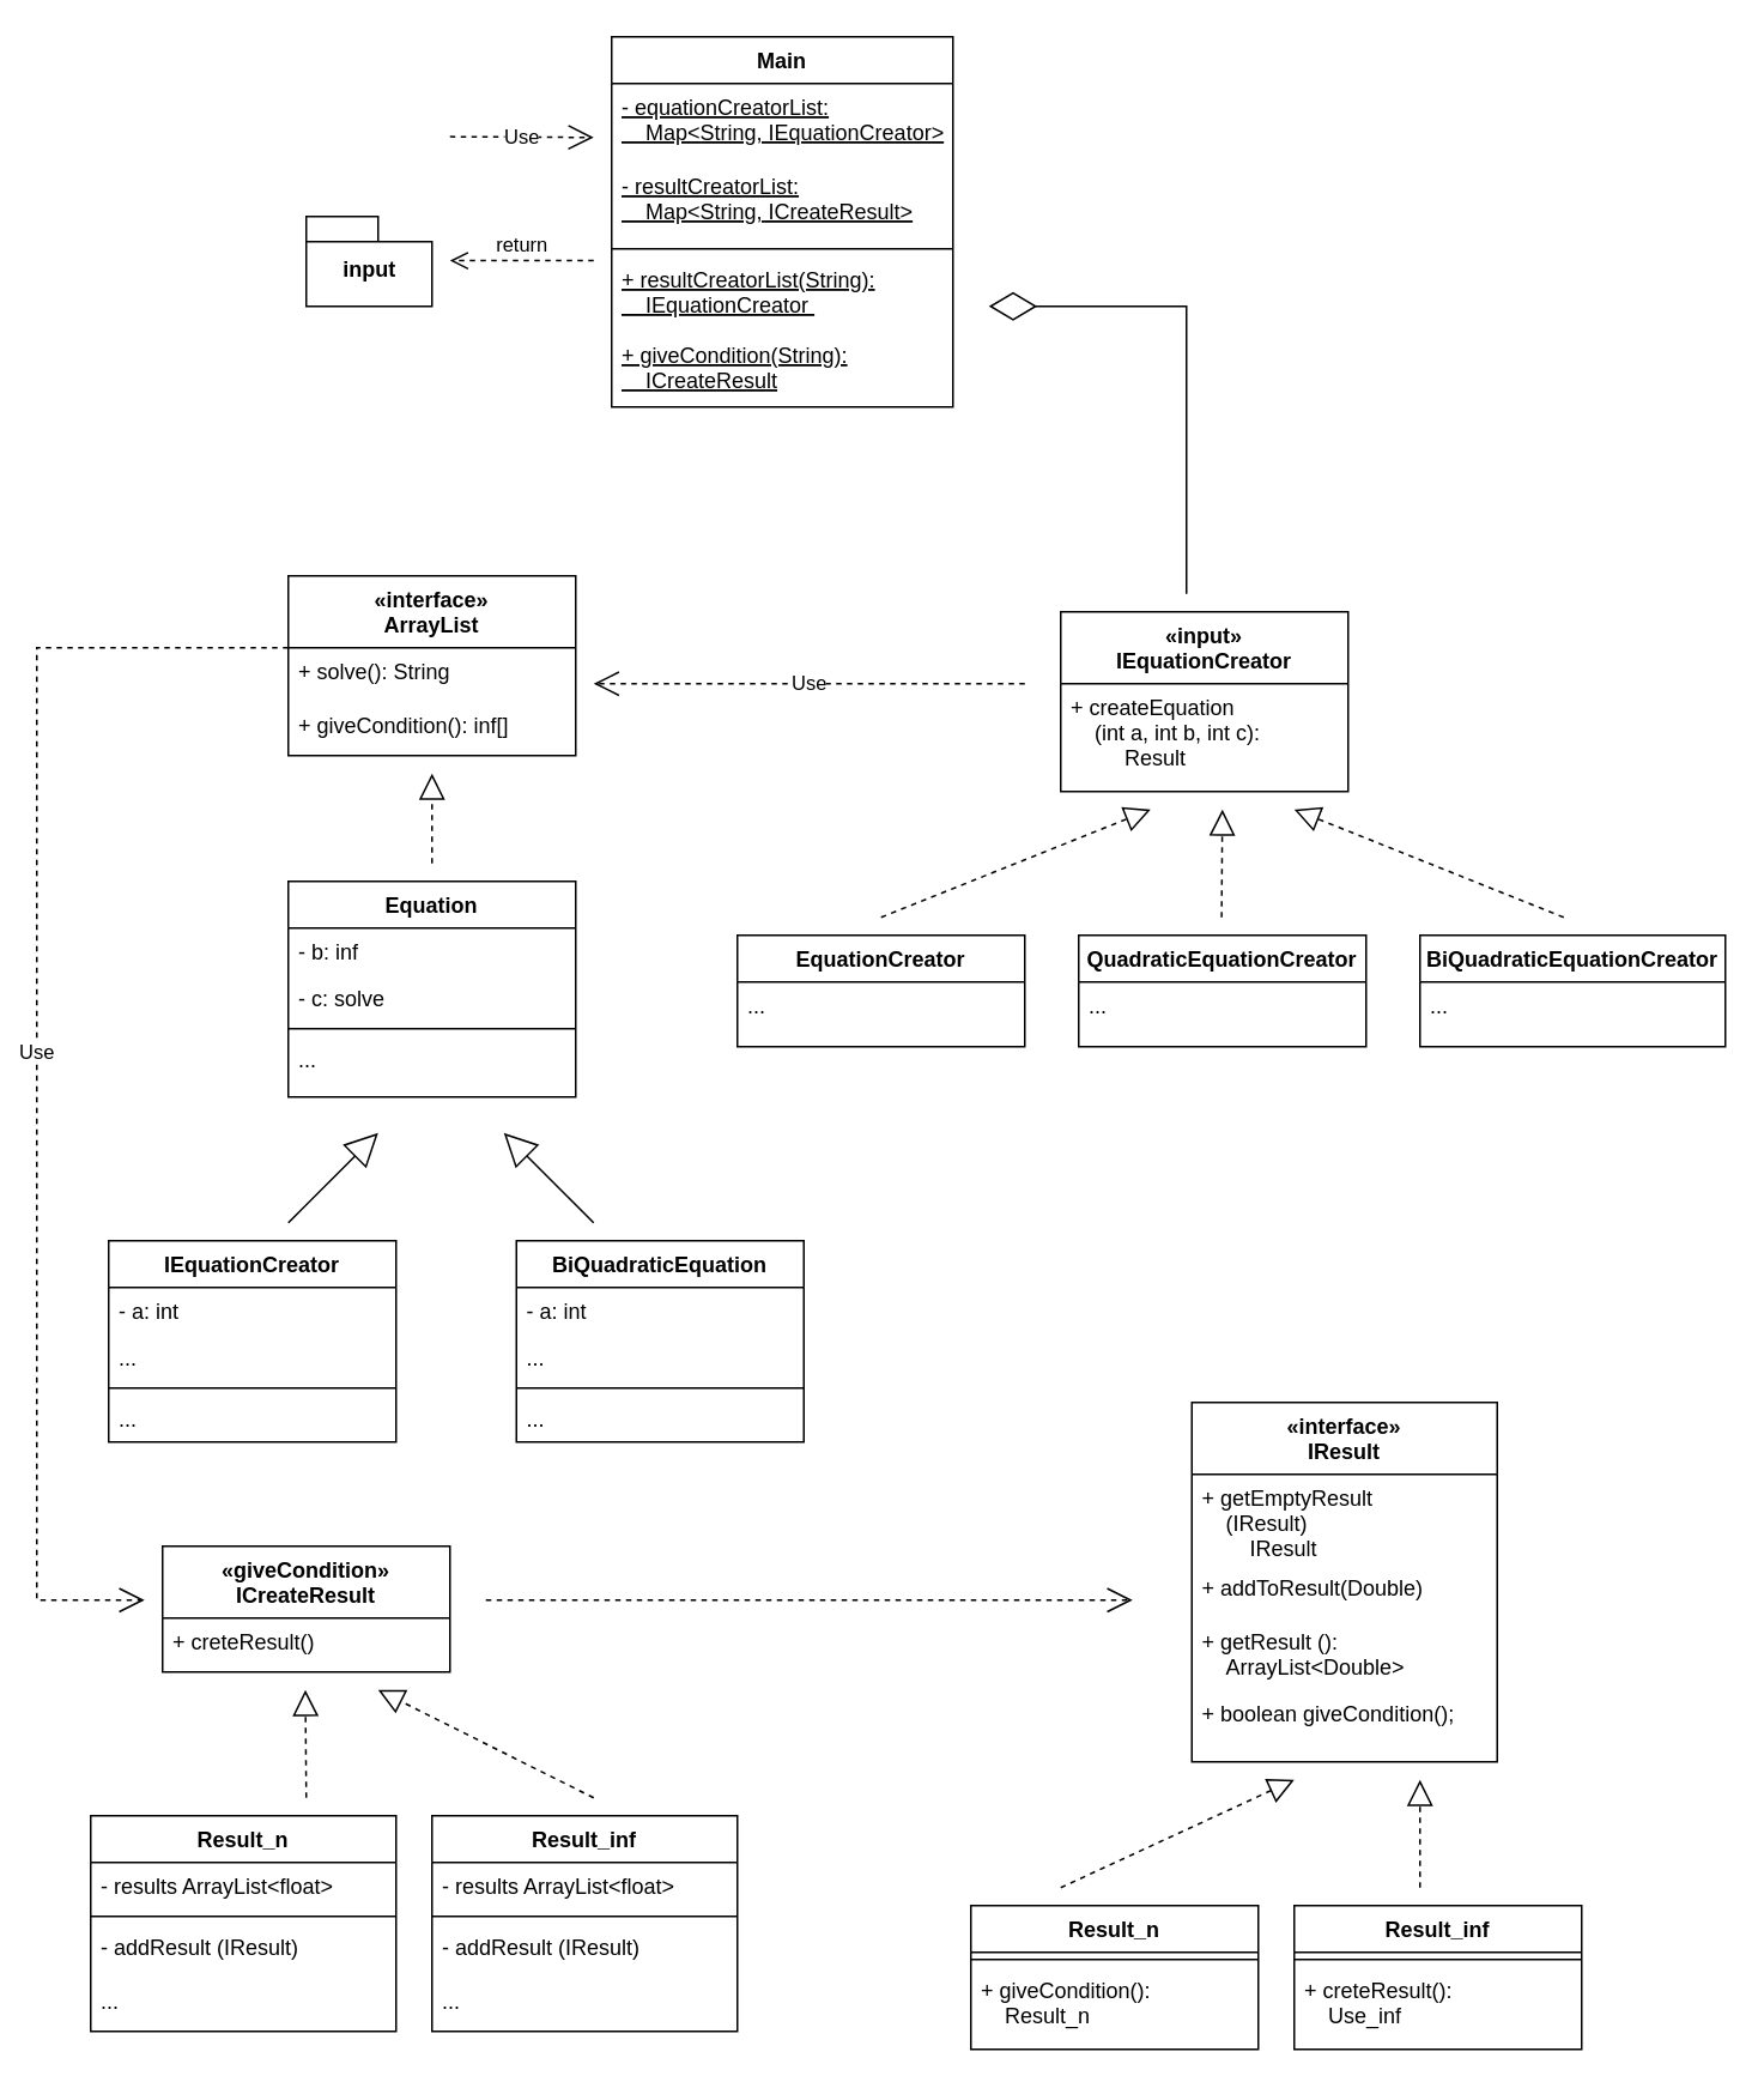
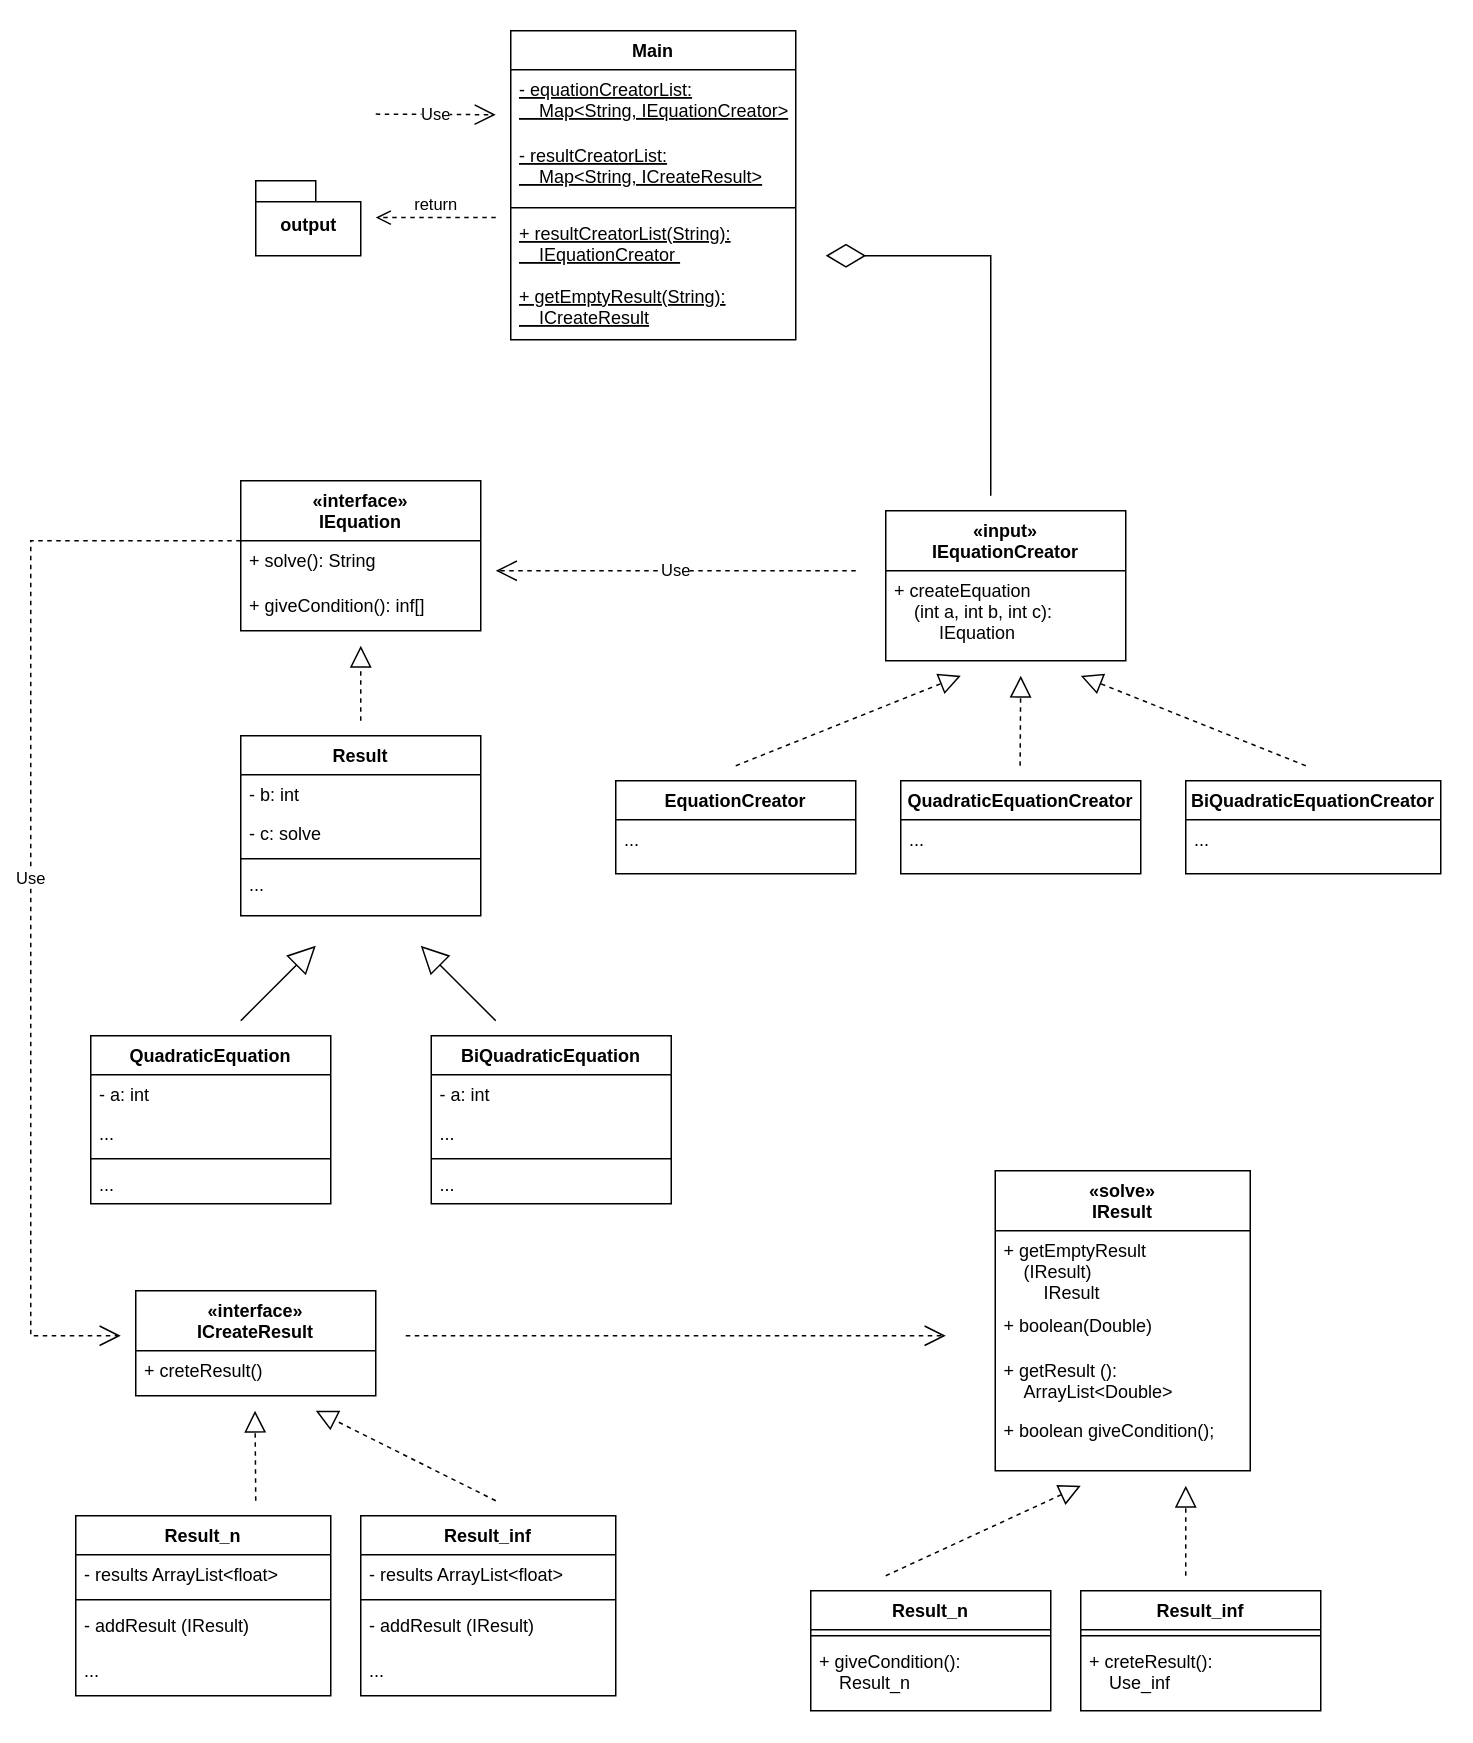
- <mxCell id="70" value="input" style="shape=folder;fontStyle=1;spacingTop=10;tabWidth=40;tabHeight=14;tabPosition=left;html=1;" vertex="1" parent="1"><mxGeometry x="170" y="120" width="70" height="50" as="geometry" /></mxCell>
+ <mxCell id="70" value="output" style="shape=folder;fontStyle=1;spacingTop=10;tabWidth=40;tabHeight=14;tabPosition=left;html=1;" vertex="1" parent="1"><mxGeometry x="170" y="120" width="70" height="50" as="geometry" /></mxCell>
- <mxCell id="8" value="+ giveCondition(String):&#10;    ICreateResult" style="text;align=left;verticalAlign=top;spacingLeft=4;spacingRight=4;overflow=hidden;rotatable=0;points=[[0,0.5],[1,0.5]];portConstraint=eastwest;fontStyle=4" vertex="1" parent="2"><mxGeometry y="164" width="190" height="42" as="geometry" /></mxCell>
+ <mxCell id="8" value="+ getEmptyResult(String):&#10;    ICreateResult" style="text;align=left;verticalAlign=top;spacingLeft=4;spacingRight=4;overflow=hidden;rotatable=0;points=[[0,0.5],[1,0.5]];portConstraint=eastwest;fontStyle=4" vertex="1" parent="2"><mxGeometry y="164" width="190" height="42" as="geometry" /></mxCell>
- <mxCell id="54" value="«interface»&#10;ArrayList" style="swimlane;fontStyle=1;align=center;verticalAlign=top;childLayout=stackLayout;horizontal=1;startSize=40;horizontalStack=0;resizeParent=1;resizeLast=0;collapsible=1;marginBottom=0;rounded=0;shadow=0;strokeWidth=1;" parent="1" vertex="1"><mxGeometry x="160" y="320" width="160" height="100" as="geometry"><mxRectangle x="230" y="140" width="160" height="26" as="alternateBounds" /></mxGeometry></mxCell>
+ <mxCell id="54" value="«interface»&#10;IEquation" style="swimlane;fontStyle=1;align=center;verticalAlign=top;childLayout=stackLayout;horizontal=1;startSize=40;horizontalStack=0;resizeParent=1;resizeLast=0;collapsible=1;marginBottom=0;rounded=0;shadow=0;strokeWidth=1;" parent="1" vertex="1"><mxGeometry x="160" y="320" width="160" height="100" as="geometry"><mxRectangle x="230" y="140" width="160" height="26" as="alternateBounds" /></mxGeometry></mxCell>
- <mxCell id="59" value="+ createEquation&#10;    (int a, int b, int c):&#10;         Result" style="text;align=left;verticalAlign=top;spacingLeft=4;spacingRight=4;overflow=hidden;rotatable=0;points=[[0,0.5],[1,0.5]];portConstraint=eastwest;" vertex="1" parent="58"><mxGeometry y="40" width="160" height="60" as="geometry" /></mxCell>
+ <mxCell id="59" value="+ createEquation&#10;    (int a, int b, int c):&#10;         IEquation" style="text;align=left;verticalAlign=top;spacingLeft=4;spacingRight=4;overflow=hidden;rotatable=0;points=[[0,0.5],[1,0.5]];portConstraint=eastwest;" vertex="1" parent="58"><mxGeometry y="40" width="160" height="60" as="geometry" /></mxCell>
- <mxCell id="37" value="Equation" style="swimlane;fontStyle=1;align=center;verticalAlign=top;childLayout=stackLayout;horizontal=1;startSize=26;horizontalStack=0;resizeParent=1;resizeLast=0;collapsible=1;marginBottom=0;rounded=0;shadow=0;strokeWidth=1;" parent="1" vertex="1"><mxGeometry x="160" y="490" width="160" height="120" as="geometry"><mxRectangle x="230" y="140" width="160" height="26" as="alternateBounds" /></mxGeometry></mxCell>
+ <mxCell id="37" value="Result" style="swimlane;fontStyle=1;align=center;verticalAlign=top;childLayout=stackLayout;horizontal=1;startSize=26;horizontalStack=0;resizeParent=1;resizeLast=0;collapsible=1;marginBottom=0;rounded=0;shadow=0;strokeWidth=1;" parent="1" vertex="1"><mxGeometry x="160" y="490" width="160" height="120" as="geometry"><mxRectangle x="230" y="140" width="160" height="26" as="alternateBounds" /></mxGeometry></mxCell>
- <mxCell id="38" value="- b: inf" style="text;align=left;verticalAlign=top;spacingLeft=4;spacingRight=4;overflow=hidden;rotatable=0;points=[[0,0.5],[1,0.5]];portConstraint=eastwest;" parent="37" vertex="1"><mxGeometry y="26" width="160" height="26" as="geometry" /></mxCell>
+ <mxCell id="38" value="- b: int" style="text;align=left;verticalAlign=top;spacingLeft=4;spacingRight=4;overflow=hidden;rotatable=0;points=[[0,0.5],[1,0.5]];portConstraint=eastwest;" parent="37" vertex="1"><mxGeometry y="26" width="160" height="26" as="geometry" /></mxCell>
- <mxCell id="42" value="IEquationCreator " style="swimlane;fontStyle=1;align=center;verticalAlign=top;childLayout=stackLayout;horizontal=1;startSize=26;horizontalStack=0;resizeParent=1;resizeLast=0;collapsible=1;marginBottom=0;rounded=0;shadow=0;strokeWidth=1;" parent="1" vertex="1"><mxGeometry x="60" y="690" width="160" height="112" as="geometry"><mxRectangle x="230" y="140" width="160" height="26" as="alternateBounds" /></mxGeometry></mxCell>
+ <mxCell id="42" value="QuadraticEquation " style="swimlane;fontStyle=1;align=center;verticalAlign=top;childLayout=stackLayout;horizontal=1;startSize=26;horizontalStack=0;resizeParent=1;resizeLast=0;collapsible=1;marginBottom=0;rounded=0;shadow=0;strokeWidth=1;" parent="1" vertex="1"><mxGeometry x="60" y="690" width="160" height="112" as="geometry"><mxRectangle x="230" y="140" width="160" height="26" as="alternateBounds" /></mxGeometry></mxCell>
- <mxCell id="9" value="«interface»&#10;IResult" style="swimlane;fontStyle=1;align=center;verticalAlign=top;childLayout=stackLayout;horizontal=1;startSize=40;horizontalStack=0;resizeParent=1;resizeLast=0;collapsible=1;marginBottom=0;rounded=0;shadow=0;strokeWidth=1;" parent="1" vertex="1"><mxGeometry x="663" y="780" width="170" height="200" as="geometry"><mxRectangle x="230" y="140" width="160" height="26" as="alternateBounds" /></mxGeometry></mxCell>
+ <mxCell id="9" value="«solve»&#10;IResult" style="swimlane;fontStyle=1;align=center;verticalAlign=top;childLayout=stackLayout;horizontal=1;startSize=40;horizontalStack=0;resizeParent=1;resizeLast=0;collapsible=1;marginBottom=0;rounded=0;shadow=0;strokeWidth=1;" parent="1" vertex="1"><mxGeometry x="663" y="780" width="170" height="200" as="geometry"><mxRectangle x="230" y="140" width="160" height="26" as="alternateBounds" /></mxGeometry></mxCell>
- <mxCell id="14" value="«giveCondition»&#10;ICreateResult" style="swimlane;fontStyle=1;align=center;verticalAlign=top;childLayout=stackLayout;horizontal=1;startSize=40;horizontalStack=0;resizeParent=1;resizeLast=0;collapsible=1;marginBottom=0;rounded=0;shadow=0;strokeWidth=1;" parent="1" vertex="1"><mxGeometry x="90" y="860" width="160" height="70" as="geometry"><mxRectangle x="230" y="140" width="160" height="26" as="alternateBounds" /></mxGeometry></mxCell>
+ <mxCell id="14" value="«interface»&#10;ICreateResult" style="swimlane;fontStyle=1;align=center;verticalAlign=top;childLayout=stackLayout;horizontal=1;startSize=40;horizontalStack=0;resizeParent=1;resizeLast=0;collapsible=1;marginBottom=0;rounded=0;shadow=0;strokeWidth=1;" parent="1" vertex="1"><mxGeometry x="90" y="860" width="160" height="70" as="geometry"><mxRectangle x="230" y="140" width="160" height="26" as="alternateBounds" /></mxGeometry></mxCell>
- <mxCell id="11" value="+ addToResult(Double)" style="text;align=left;verticalAlign=top;spacingLeft=4;spacingRight=4;overflow=hidden;rotatable=0;points=[[0,0.5],[1,0.5]];portConstraint=eastwest;" vertex="1" parent="9"><mxGeometry y="90" width="170" height="30" as="geometry" /></mxCell>
+ <mxCell id="11" value="+ boolean(Double)" style="text;align=left;verticalAlign=top;spacingLeft=4;spacingRight=4;overflow=hidden;rotatable=0;points=[[0,0.5],[1,0.5]];portConstraint=eastwest;" vertex="1" parent="9"><mxGeometry y="90" width="170" height="30" as="geometry" /></mxCell>
